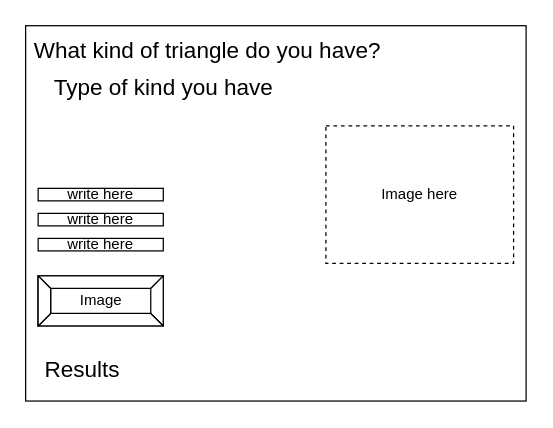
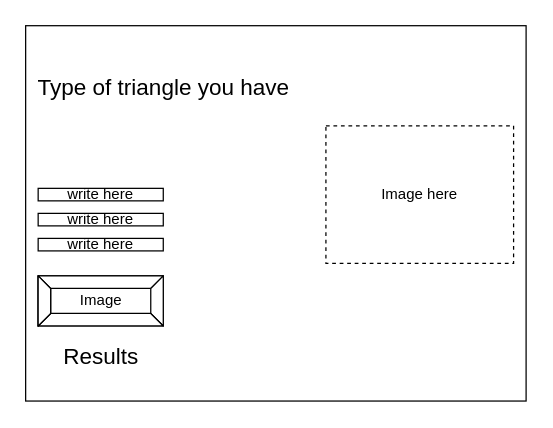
- <mxCell id="8" value="&lt;font style=&quot;font-size: 18px&quot;&gt;What kind of triangle do you have?&lt;/font&gt;" style="text;html=1;resizable=0;autosize=1;align=center;verticalAlign=middle;points=[];fillColor=none;strokeColor=none;rounded=0;" vertex="1" parent="1"><mxGeometry x="20" y="30" width="290" height="20" as="geometry" /></mxCell>
- <mxCell id="9" value="&lt;font style=&quot;font-size: 18px&quot;&gt;Type of kind you have&lt;/font&gt;" style="text;html=1;resizable=0;autosize=1;align=center;verticalAlign=middle;points=[];fillColor=none;strokeColor=none;rounded=0;" vertex="1" parent="1"><mxGeometry x="20" y="60" width="220" height="20" as="geometry" /></mxCell>
+ <mxCell id="9" value="&lt;font style=&quot;font-size: 18px&quot;&gt;Type of triangle you have&lt;/font&gt;" style="text;html=1;resizable=0;autosize=1;align=center;verticalAlign=middle;points=[];fillColor=none;strokeColor=none;rounded=0;" vertex="1" parent="1"><mxGeometry x="20" y="60" width="220" height="20" as="geometry" /></mxCell>
- <mxCell id="10" value="Results" style="text;html=1;resizable=0;autosize=1;align=center;verticalAlign=middle;points=[];fillColor=none;strokeColor=none;rounded=0;fontSize=18;" vertex="1" parent="1"><mxGeometry x="25" y="280" width="80" height="30" as="geometry" /></mxCell>
+ <mxCell id="10" value="Results" style="text;html=1;resizable=0;autosize=1;align=center;verticalAlign=middle;points=[];fillColor=none;strokeColor=none;rounded=0;fontSize=18;" vertex="1" parent="1"><mxGeometry x="40" y="270" width="80" height="30" as="geometry" /></mxCell>
